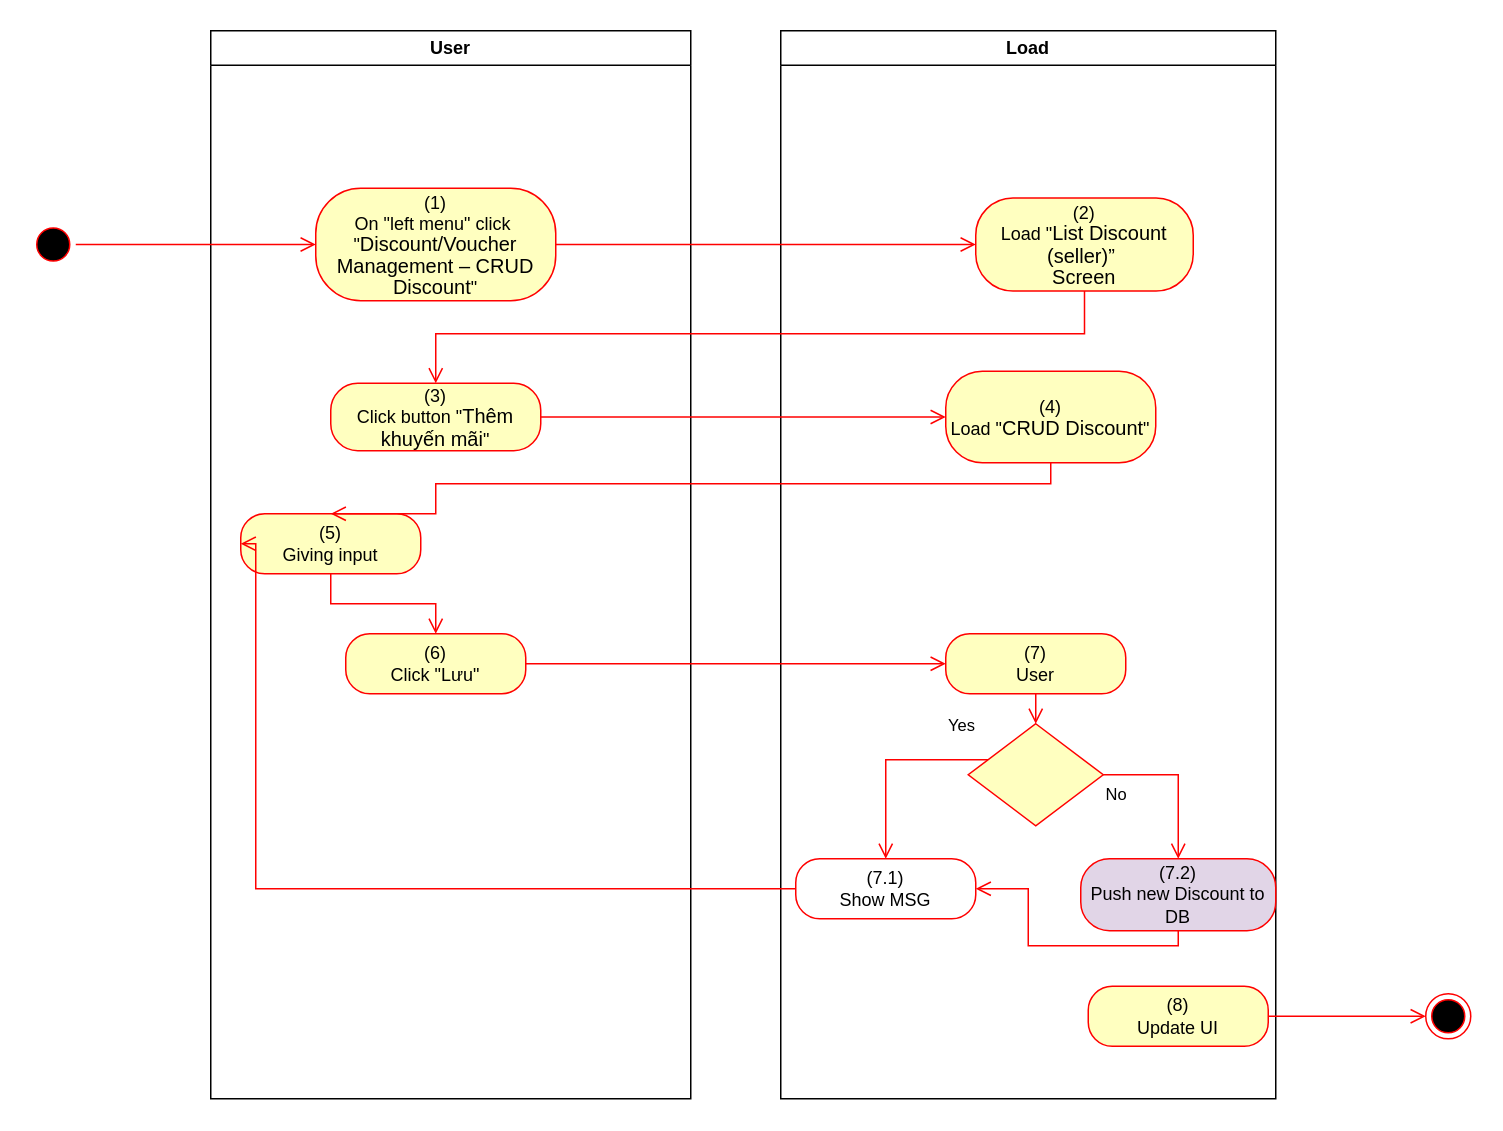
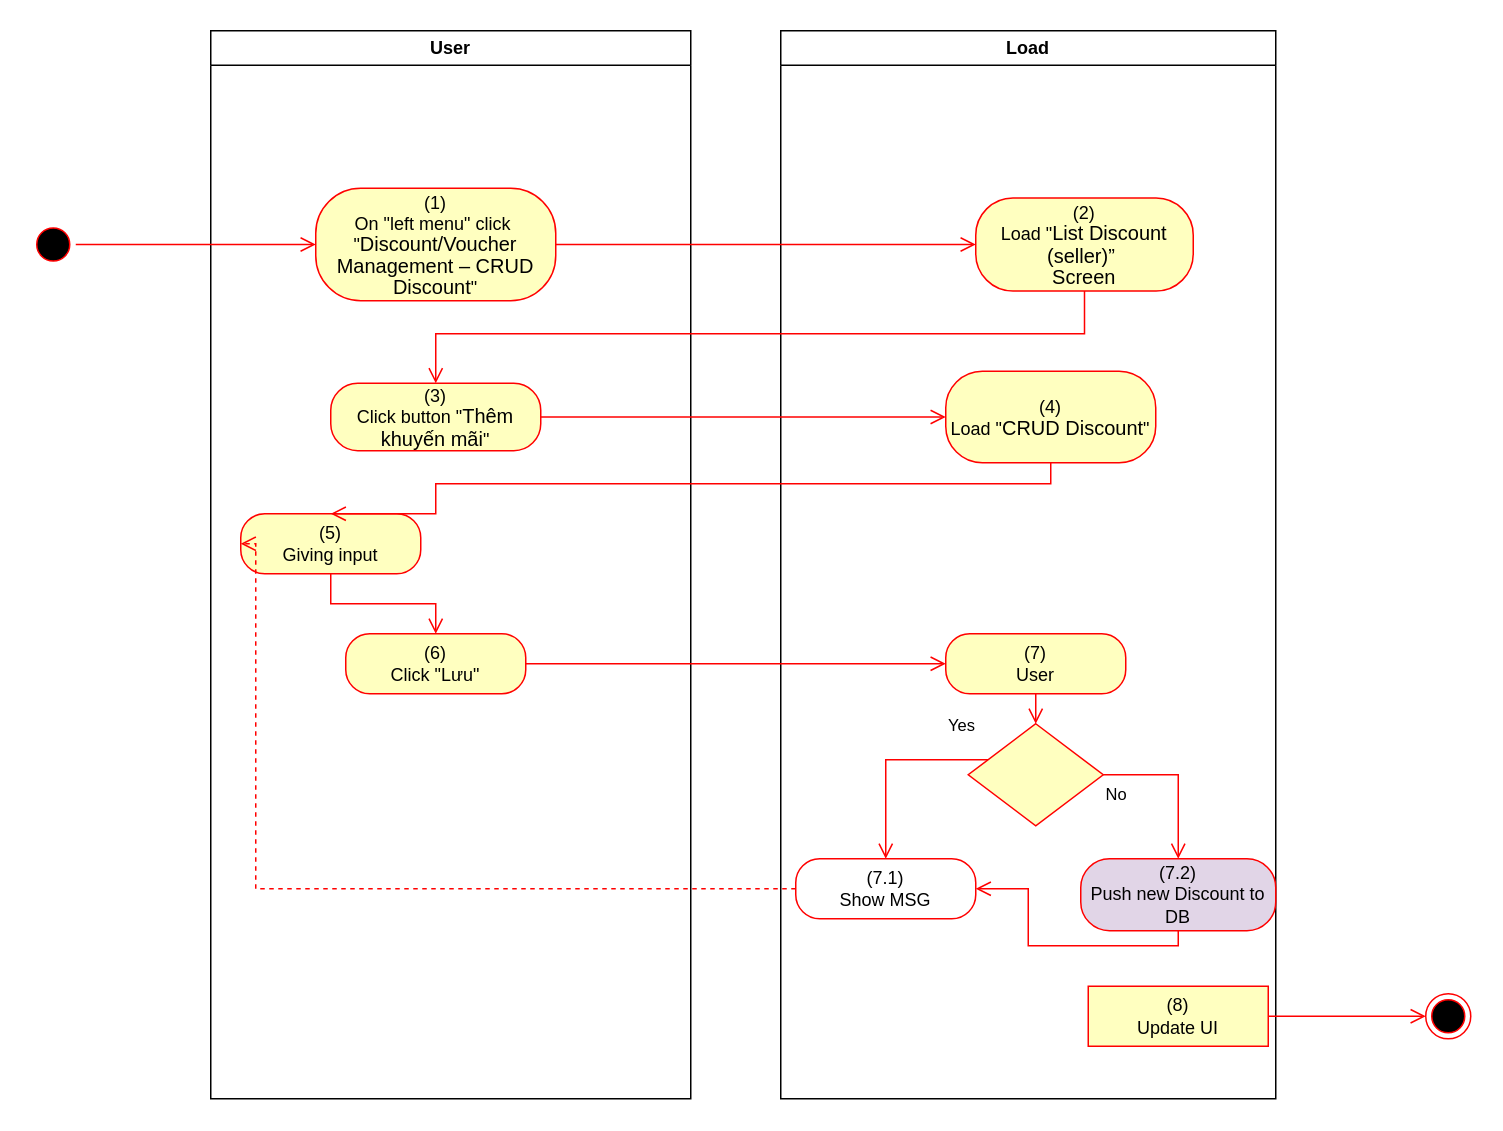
- <mxCell id="27" value="" style="edgeStyle=orthogonalEdgeStyle;html=1;verticalAlign=bottom;endArrow=open;endSize=8;strokeColor=#ff0000;rounded=0;entryX=0;entryY=0.5;entryDx=0;entryDy=0;" edge="1" parent="1" source="17" target="6"><mxGeometry relative="1" as="geometry"><mxPoint x="590" y="672" as="targetPoint" /><Array as="points"><mxPoint x="170" y="592" /><mxPoint x="170" y="362" /></Array></mxGeometry></mxCell>
+ <mxCell id="27" value="" style="edgeStyle=orthogonalEdgeStyle;html=1;verticalAlign=bottom;endArrow=open;endSize=8;strokeColor=#ff0000;rounded=0;entryX=0;entryY=0.5;entryDx=0;entryDy=0;dashed=1;" edge="1" parent="1" source="17" target="6"><mxGeometry relative="1" as="geometry"><mxPoint x="590" y="672" as="targetPoint" /><Array as="points"><mxPoint x="170" y="592" /><mxPoint x="170" y="362" /></Array></mxGeometry></mxCell>
- <mxCell id="15" value="(8)&lt;br&gt;Update UI" style="rounded=1;whiteSpace=wrap;html=1;arcSize=40;fontColor=#000000;fillColor=#ffffc0;strokeColor=#ff0000;" vertex="1" parent="8"><mxGeometry x="205" y="637" width="120" height="40" as="geometry" /></mxCell>
+ <mxCell id="15" value="(8)&lt;br&gt;Update UI" style="whiteSpace=wrap;html=1;arcSize=40;fontColor=#000000;fillColor=#ffffc0;strokeColor=#ff0000;rounded=0;" vertex="1" parent="8"><mxGeometry x="205" y="637" width="120" height="40" as="geometry" /></mxCell>
